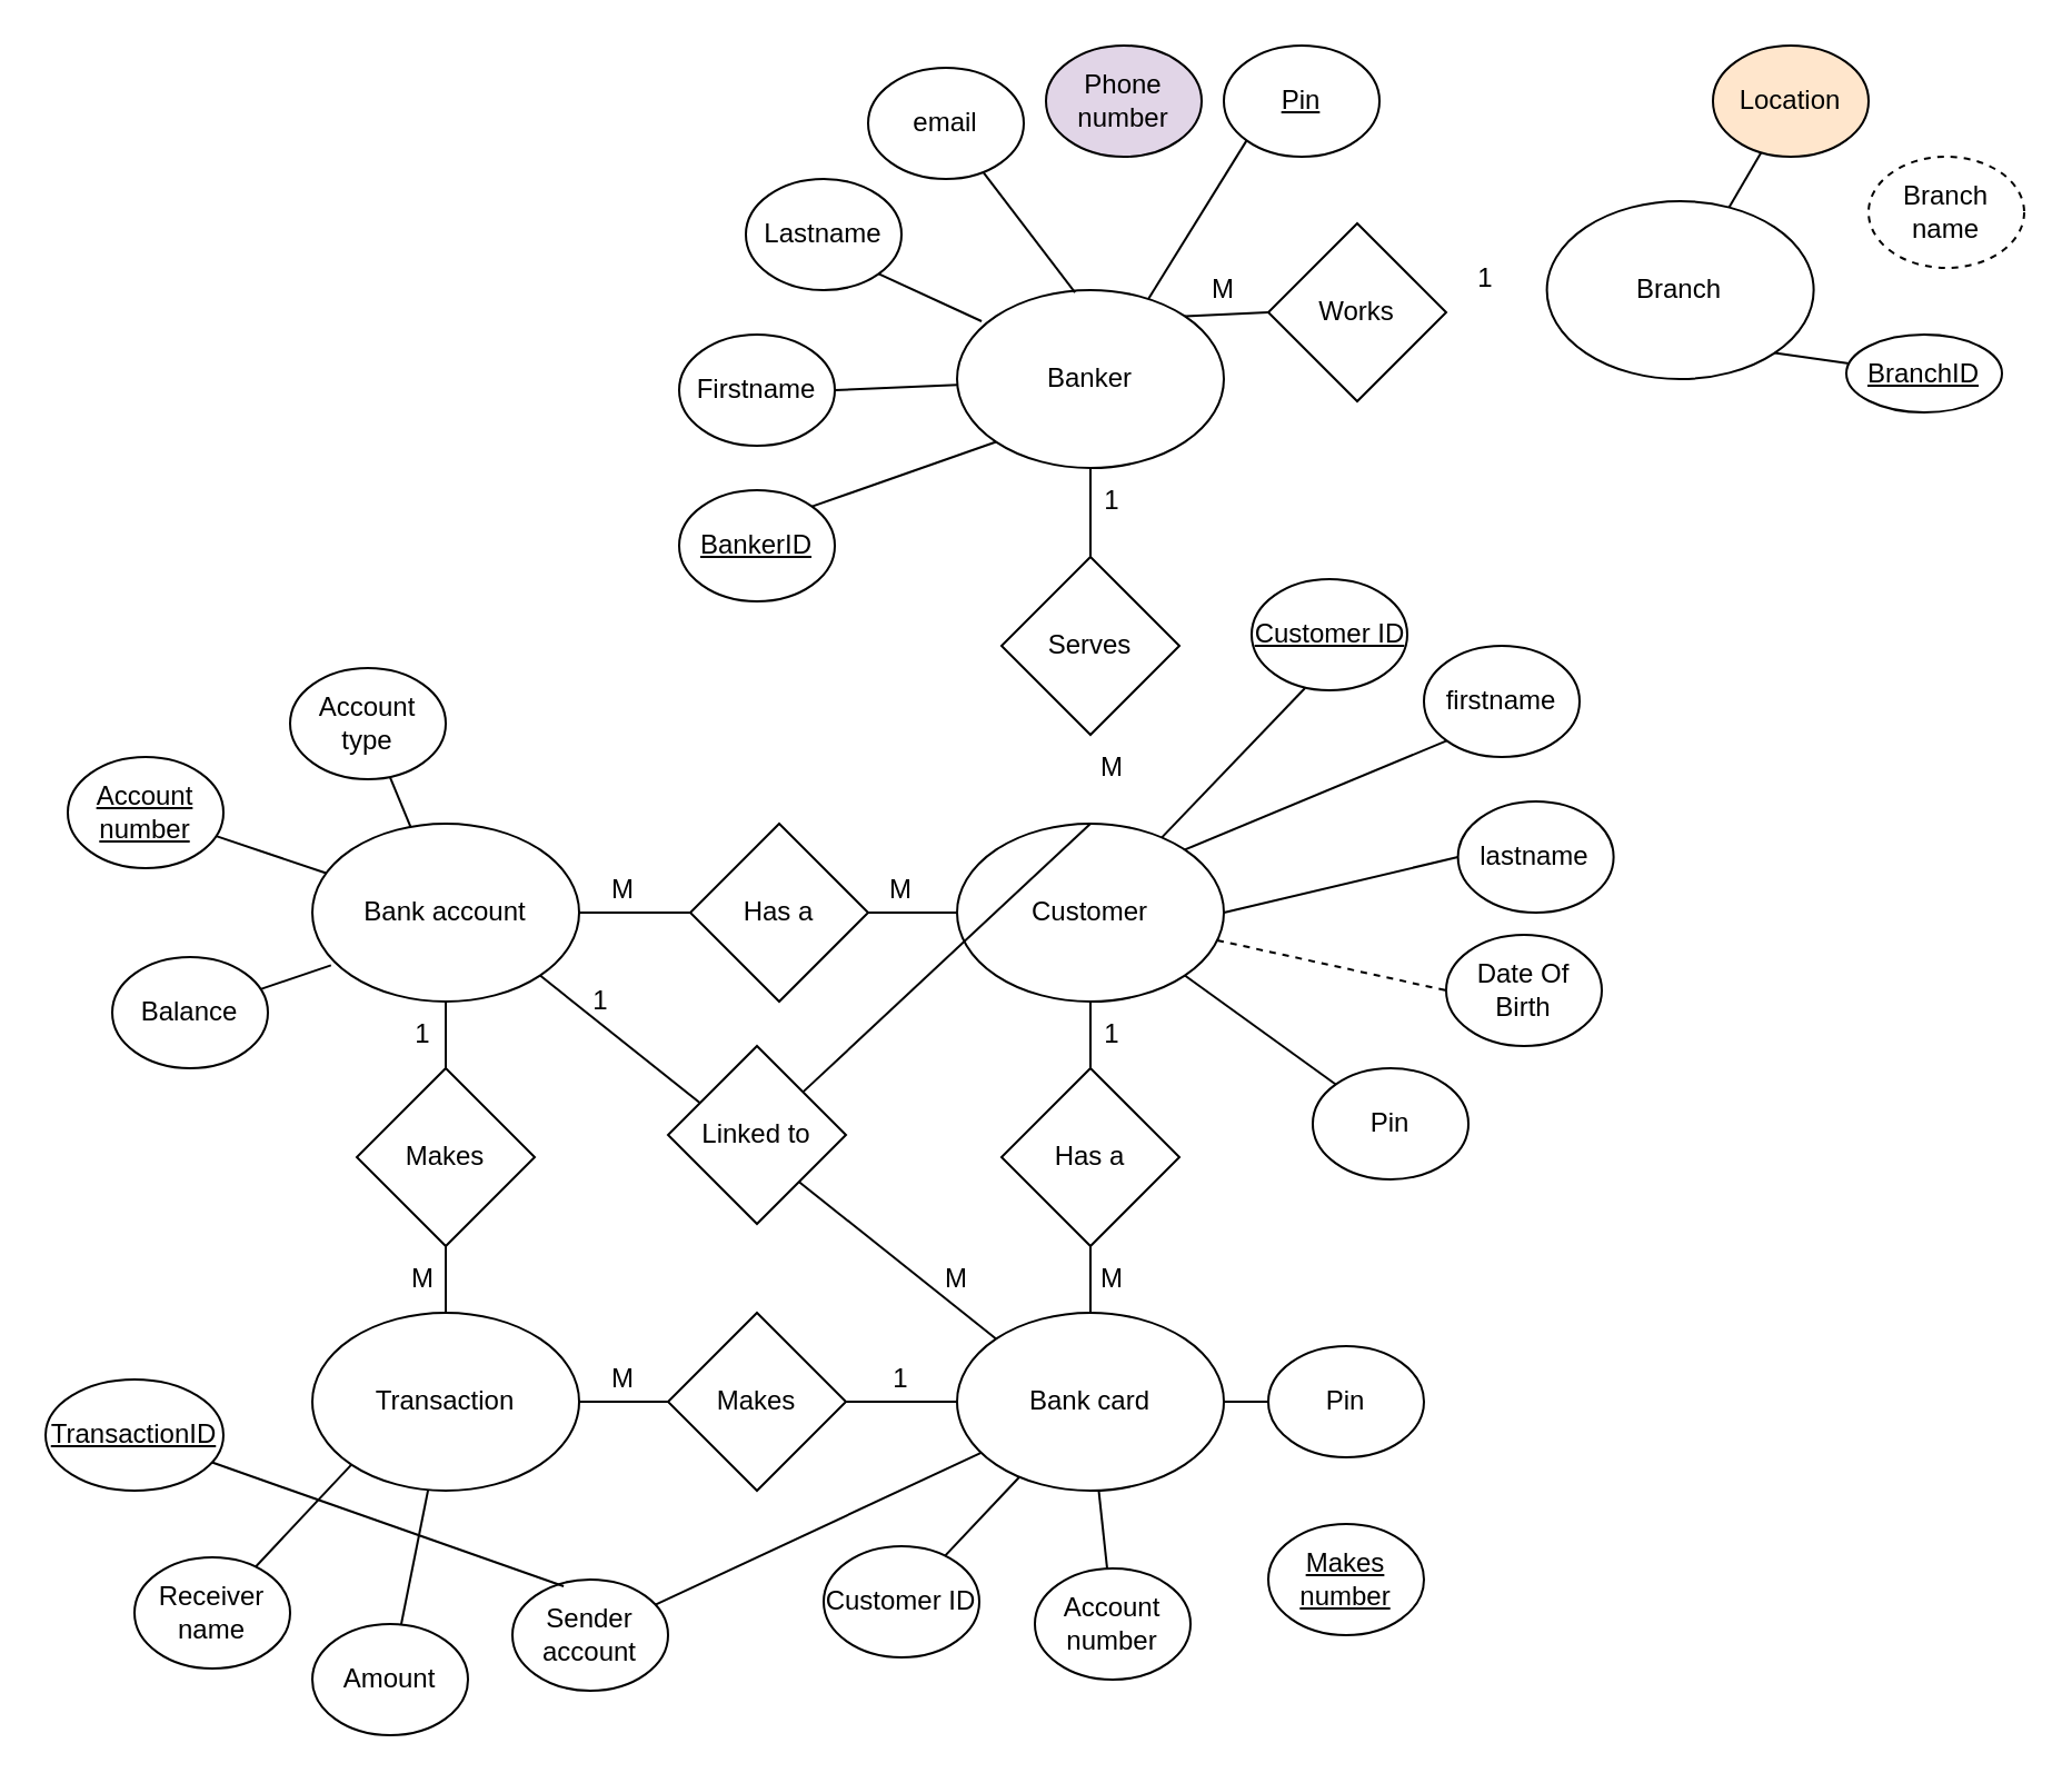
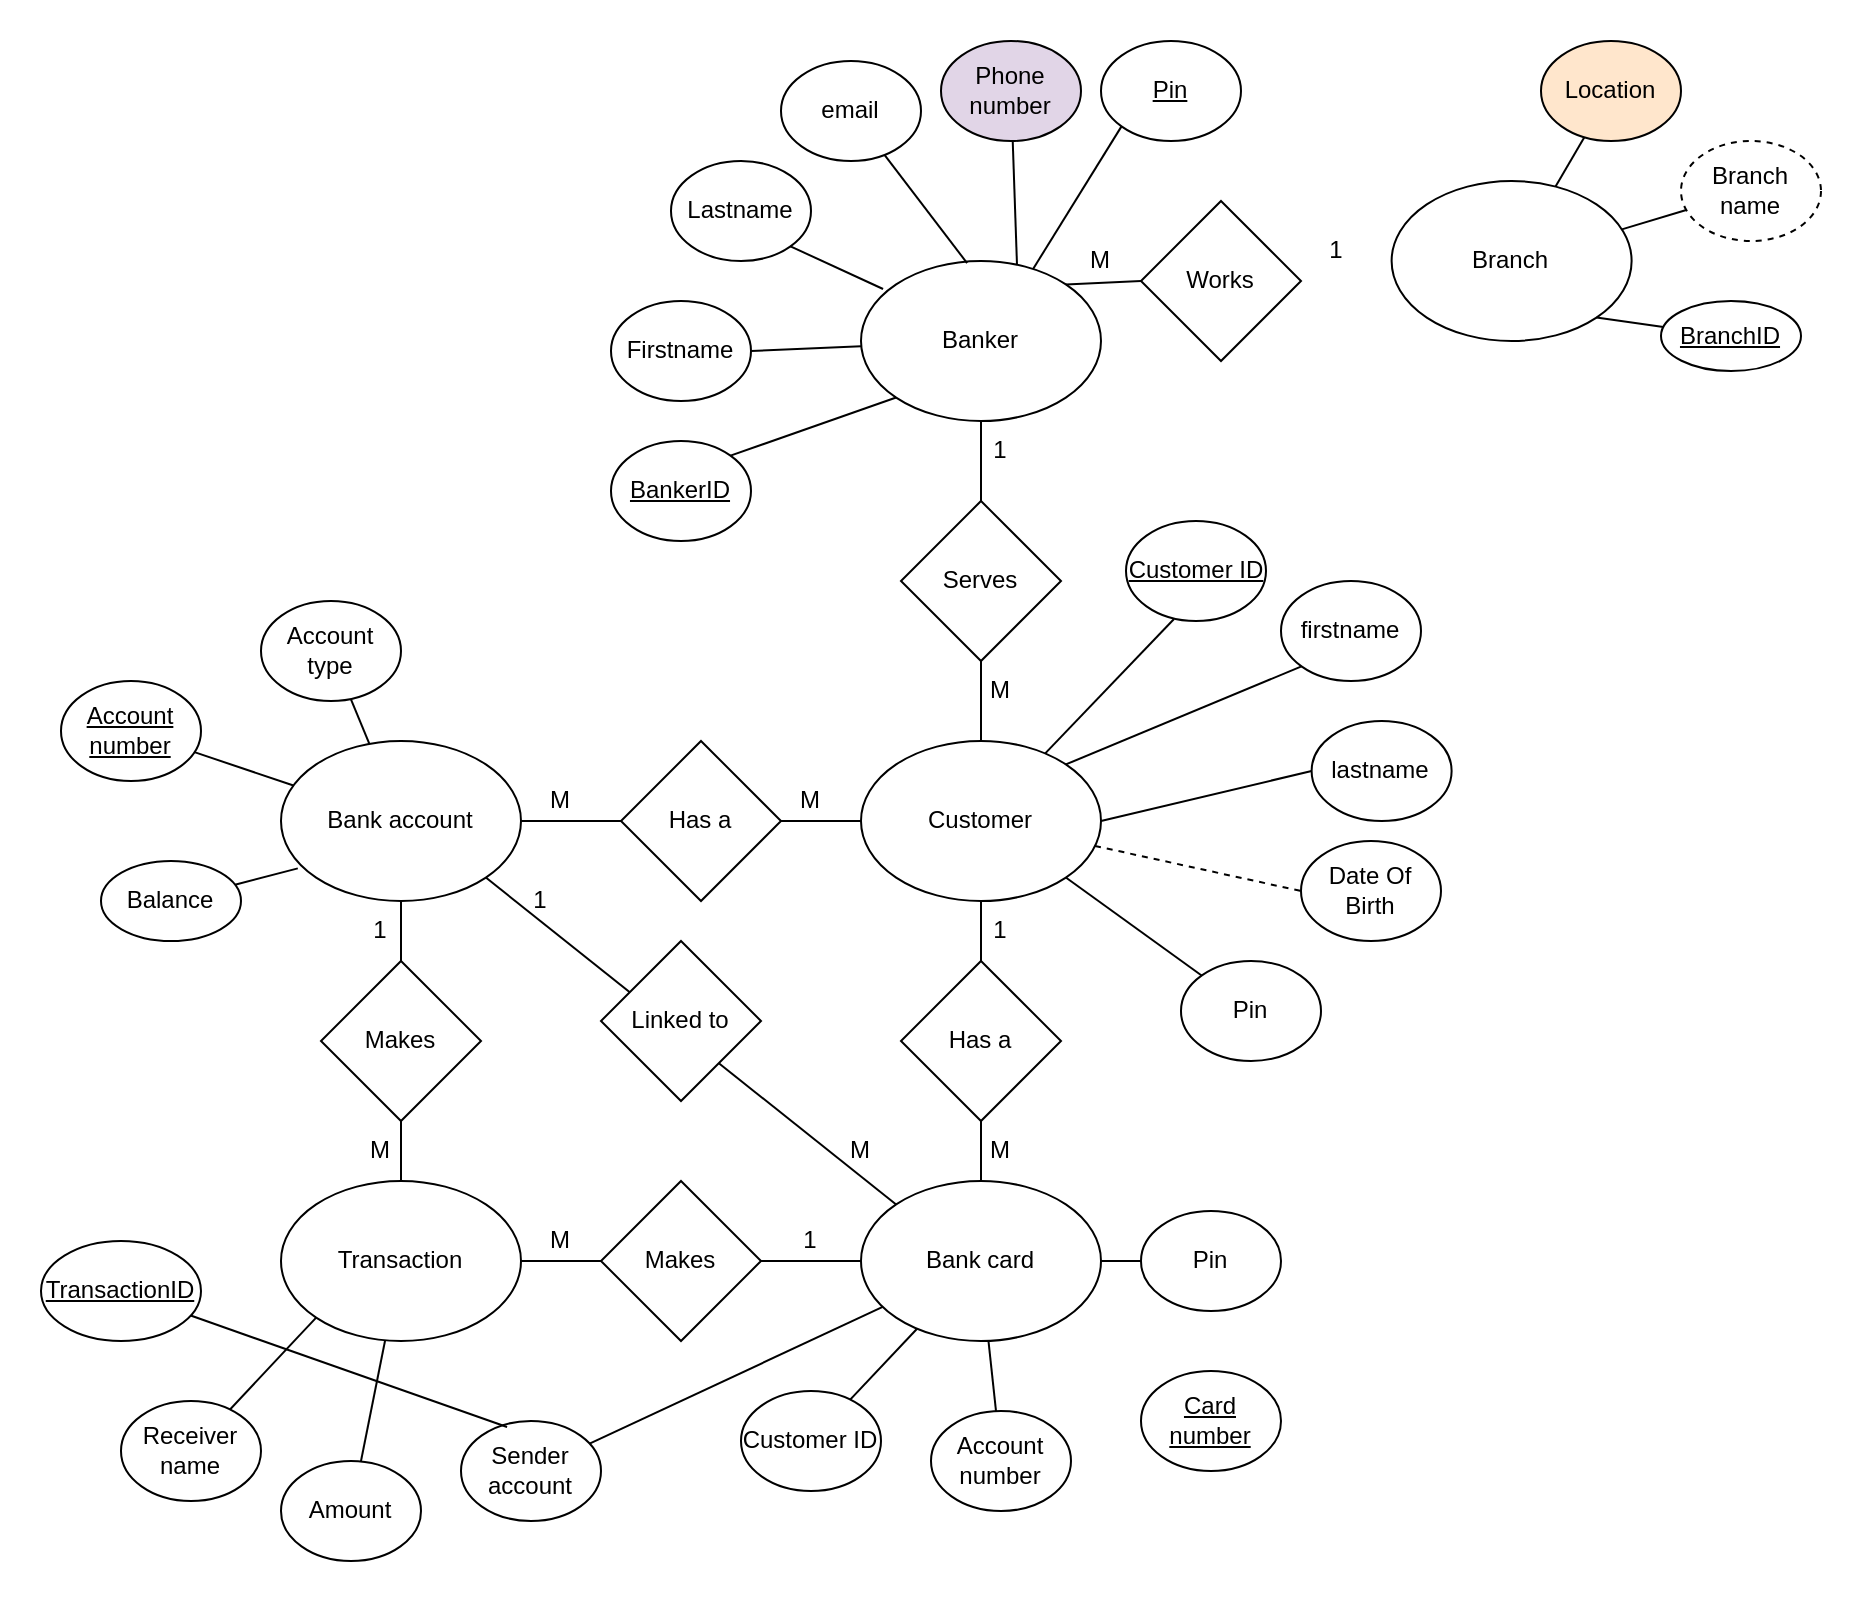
+ <mxCell id="47" value="" style="endArrow=none;html=1;rounded=0;exitX=0.65;exitY=0.025;exitDx=0;exitDy=0;exitPerimeter=0;" parent="1" source="40" target="44" edge="1"><mxGeometry width="50" height="50" relative="1" as="geometry"><mxPoint x="529.487" y="140.112" as="sourcePoint" /><mxPoint x="417.5" y="30" as="targetPoint" /></mxGeometry></mxCell>
+ <mxCell id="54" value="" style="endArrow=none;html=1;rounded=0;" parent="1" source="50" target="52" edge="1"><mxGeometry width="50" height="50" relative="1" as="geometry"><mxPoint x="425.31" y="210" as="sourcePoint" /><mxPoint x="475.31" y="160" as="targetPoint" /></mxGeometry></mxCell>
- <mxCell id="66" value="" style="endArrow=none;html=1;rounded=0;exitX=0.5;exitY=0;exitDx=0;exitDy=0;" parent="1" source="2" target="70" edge="1"><mxGeometry width="50" height="50" relative="1" as="geometry"><mxPoint x="550" y="230" as="sourcePoint" /><mxPoint x="600" y="180" as="targetPoint" /></mxGeometry></mxCell>
+ <mxCell id="66" value="" style="endArrow=none;html=1;rounded=0;exitX=0.5;exitY=0;exitDx=0;exitDy=0;entryX=0.5;entryY=1;entryDx=0;entryDy=0;" parent="1" source="2" target="65" edge="1"><mxGeometry width="50" height="50" relative="1" as="geometry"><mxPoint x="550" y="230" as="sourcePoint" /><mxPoint x="600" y="180" as="targetPoint" /></mxGeometry></mxCell>
- <mxCell id="15" value="Balance" style="ellipse;whiteSpace=wrap;html=1;" parent="1" vertex="1"><mxGeometry x="50" y="430" width="70" height="50" as="geometry" /></mxCell>
+ <mxCell id="15" value="Balance" style="ellipse;whiteSpace=wrap;html=1;" parent="1" vertex="1"><mxGeometry x="50" y="430" width="70" height="40" as="geometry" /></mxCell>
- <mxCell id="11" value="&lt;u&gt;Makes number&lt;/u&gt;" style="ellipse;whiteSpace=wrap;html=1;" parent="1" vertex="1"><mxGeometry x="570" y="685" width="70" height="50" as="geometry" /></mxCell>
+ <mxCell id="11" value="&lt;u&gt;Card number&lt;/u&gt;" style="ellipse;whiteSpace=wrap;html=1;" parent="1" vertex="1"><mxGeometry x="570" y="685" width="70" height="50" as="geometry" /></mxCell>
